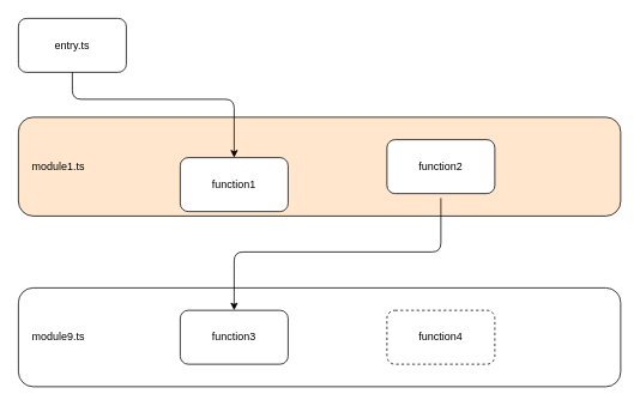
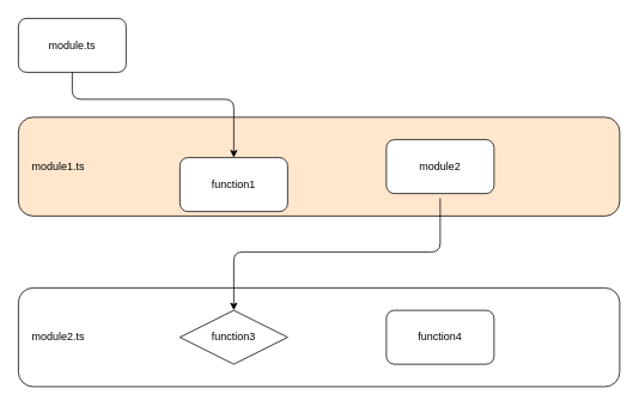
- <mxCell id="2" value="entry.ts" style="rounded=1;whiteSpace=wrap;html=1;" vertex="1" parent="1"><mxGeometry x="20" y="20" width="120" height="60" as="geometry" /></mxCell>
+ <mxCell id="2" value="module.ts" style="rounded=1;whiteSpace=wrap;html=1;" vertex="1" parent="1"><mxGeometry x="20" y="20" width="120" height="60" as="geometry" /></mxCell>
- <mxCell id="5" value="function2" style="rounded=1;whiteSpace=wrap;html=1;" vertex="1" parent="1"><mxGeometry x="430" y="155" width="120" height="60" as="geometry" /></mxCell>
+ <mxCell id="5" value="module2" style="rounded=1;whiteSpace=wrap;html=1;" vertex="1" parent="1"><mxGeometry x="430" y="155" width="120" height="60" as="geometry" /></mxCell>
- <mxCell id="7" value="&amp;nbsp; &amp;nbsp; module9.ts" style="rounded=1;whiteSpace=wrap;html=1;align=left;" vertex="1" parent="1"><mxGeometry x="20" y="320" width="670" height="110" as="geometry" /></mxCell>
+ <mxCell id="7" value="&amp;nbsp; &amp;nbsp; module2.ts" style="rounded=1;whiteSpace=wrap;html=1;align=left;" vertex="1" parent="1"><mxGeometry x="20" y="320" width="670" height="110" as="geometry" /></mxCell>
- <mxCell id="8" value="function3" style="rounded=1;whiteSpace=wrap;html=1;" vertex="1" parent="1"><mxGeometry x="200" y="345" width="120" height="60" as="geometry" /></mxCell>
+ <mxCell id="8" value="function3" style="rhombus;whiteSpace=wrap;html=1;" vertex="1" parent="1"><mxGeometry x="200" y="345" width="120" height="60" as="geometry" /></mxCell>
- <mxCell id="9" value="function4" style="rounded=1;whiteSpace=wrap;html=1;dashed=1;" vertex="1" parent="1"><mxGeometry x="430" y="345" width="120" height="60" as="geometry" /></mxCell>
+ <mxCell id="9" value="function4" style="rounded=1;whiteSpace=wrap;html=1;" vertex="1" parent="1"><mxGeometry x="430" y="345" width="120" height="60" as="geometry" /></mxCell>
